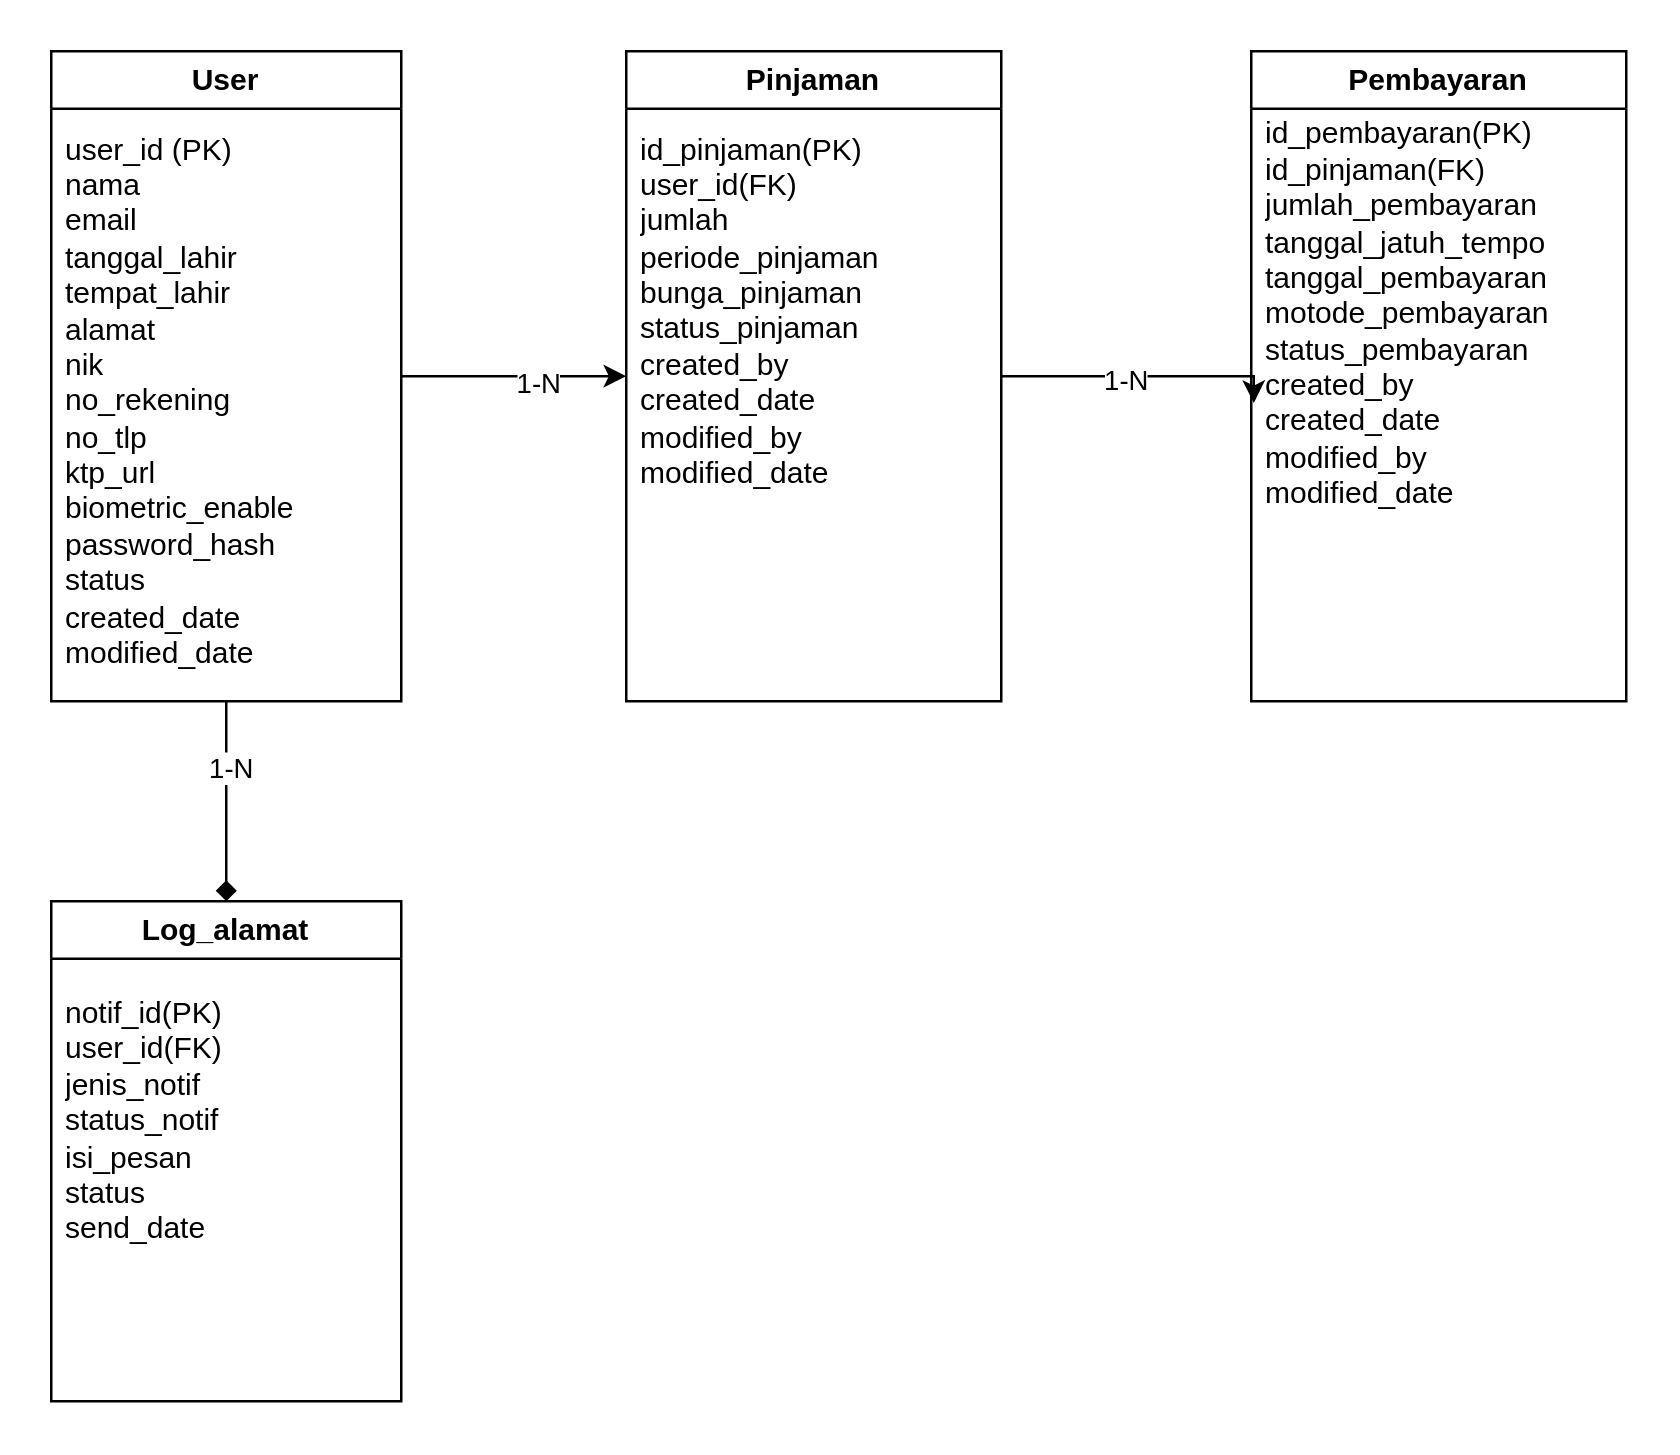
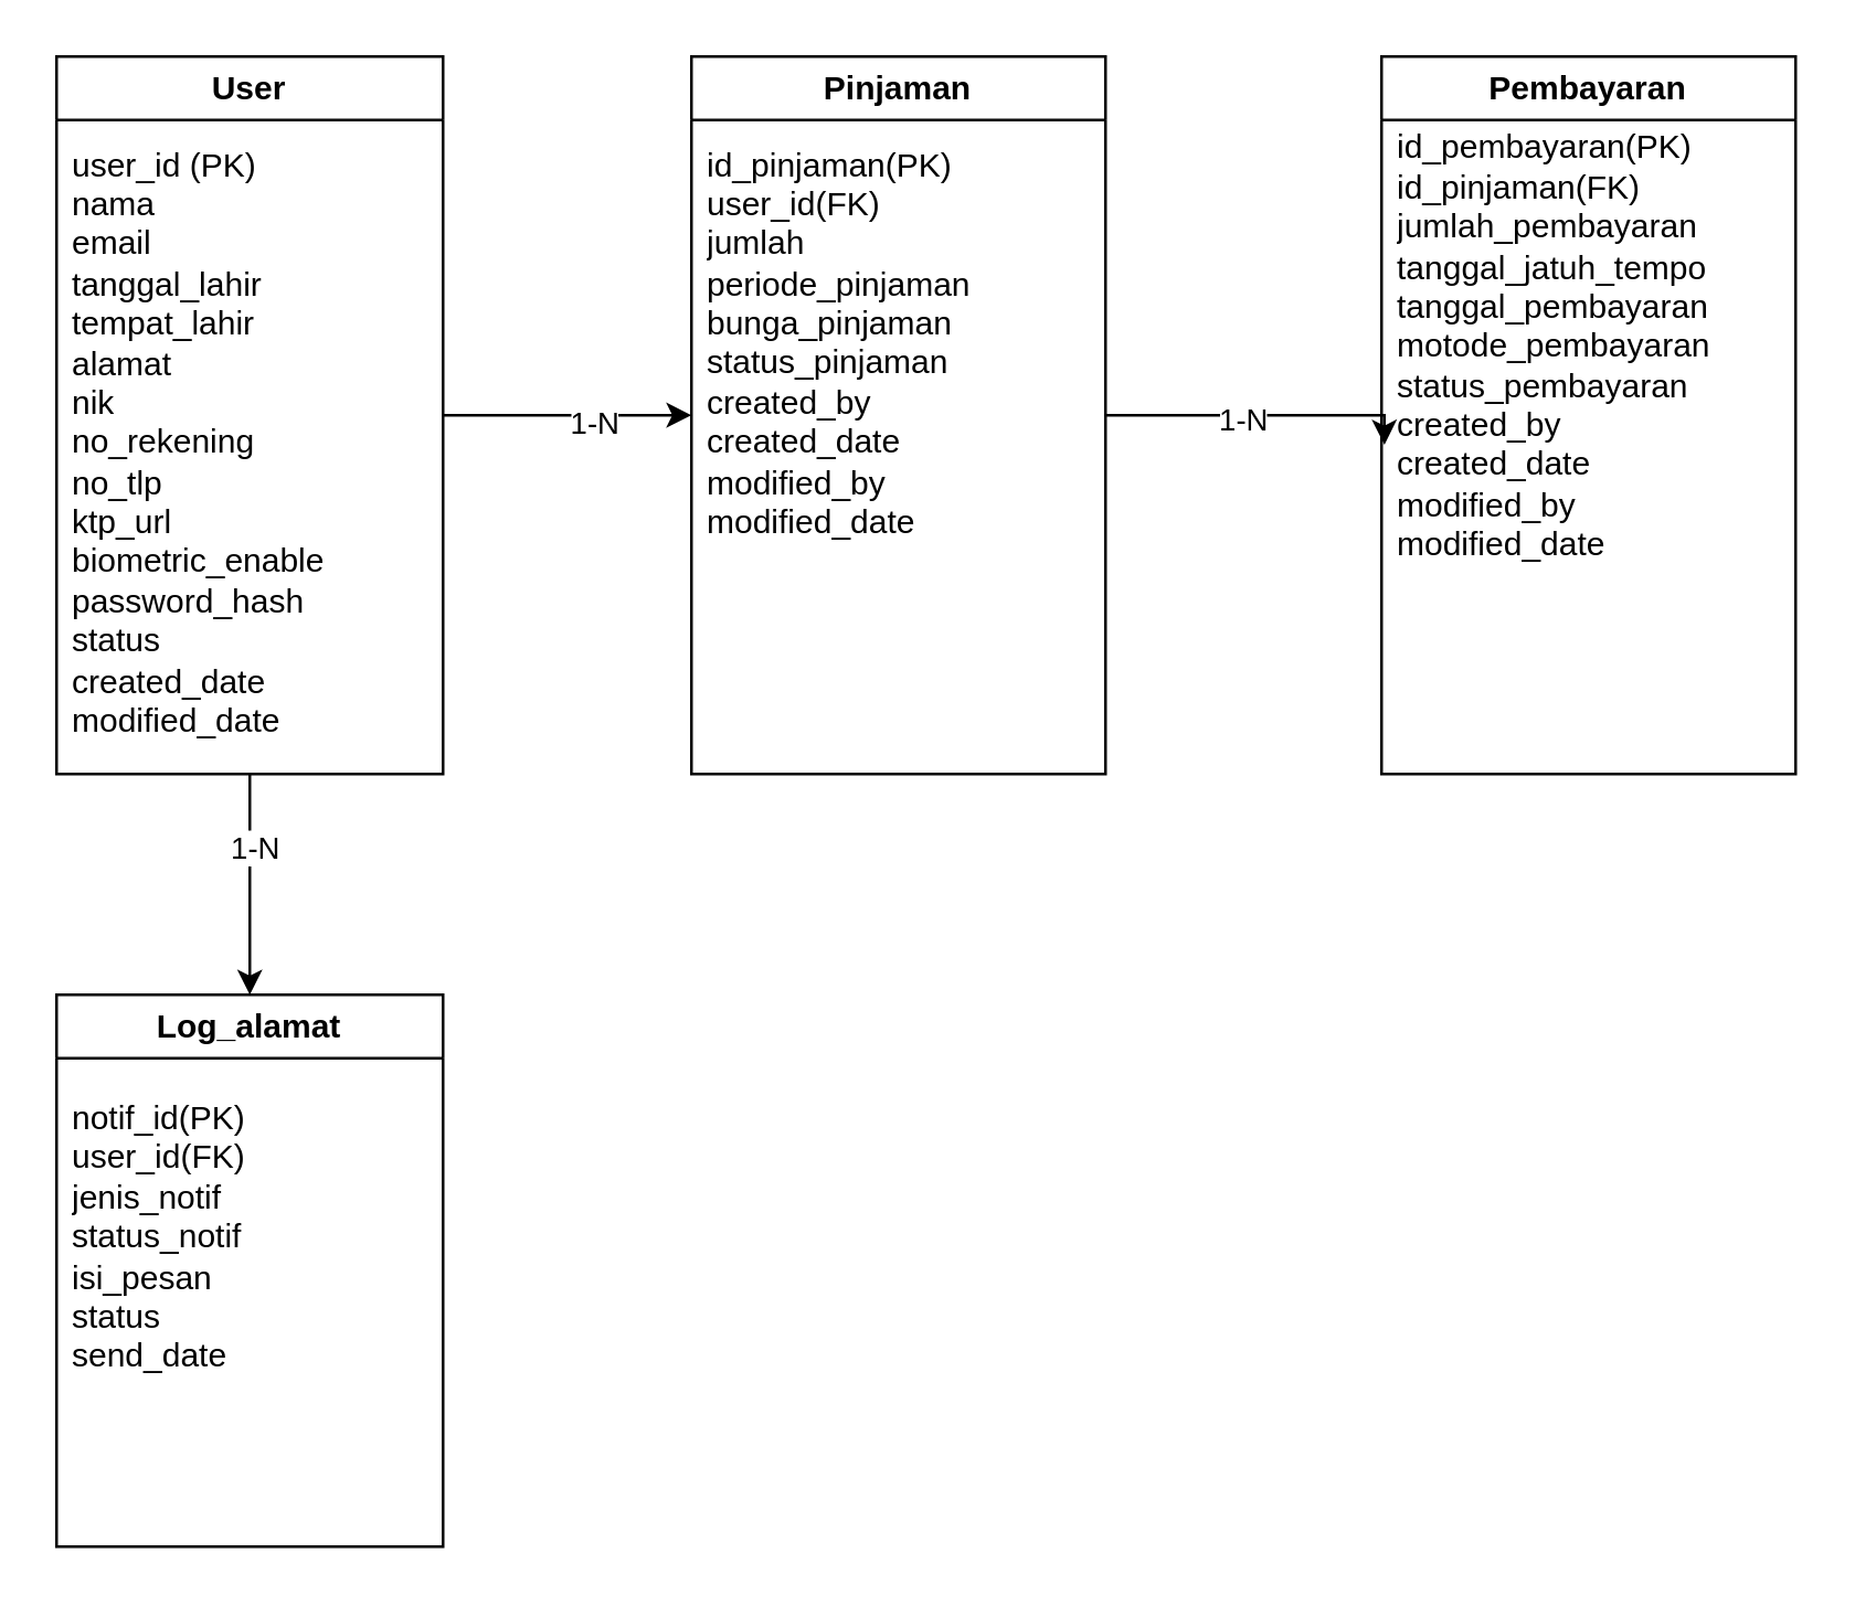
- <mxCell id="2" style="edgeStyle=orthogonalEdgeStyle;rounded=0;orthogonalLoop=1;jettySize=auto;html=1;endArrow=diamond;" edge="1" parent="1" source="4" target="14"><mxGeometry relative="1" as="geometry" /></mxCell>
+ <mxCell id="2" style="edgeStyle=orthogonalEdgeStyle;rounded=0;orthogonalLoop=1;jettySize=auto;html=1;" edge="1" parent="1" source="4" target="14"><mxGeometry relative="1" as="geometry" /></mxCell>
